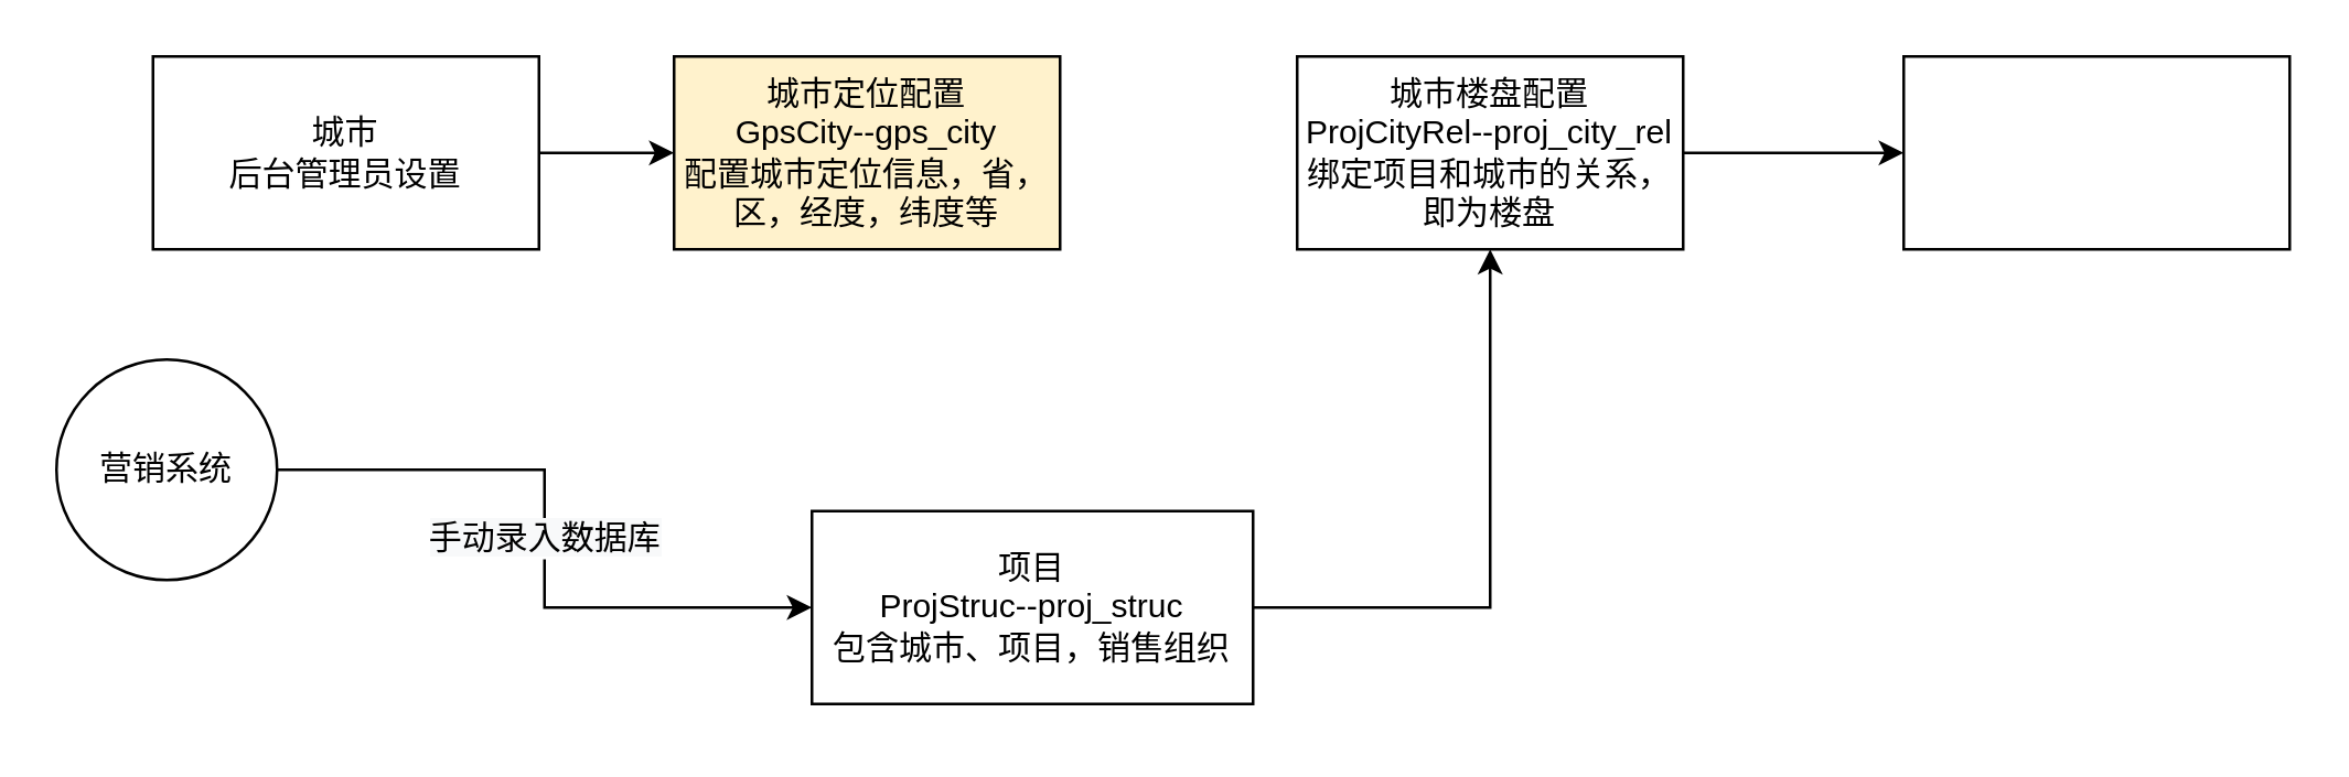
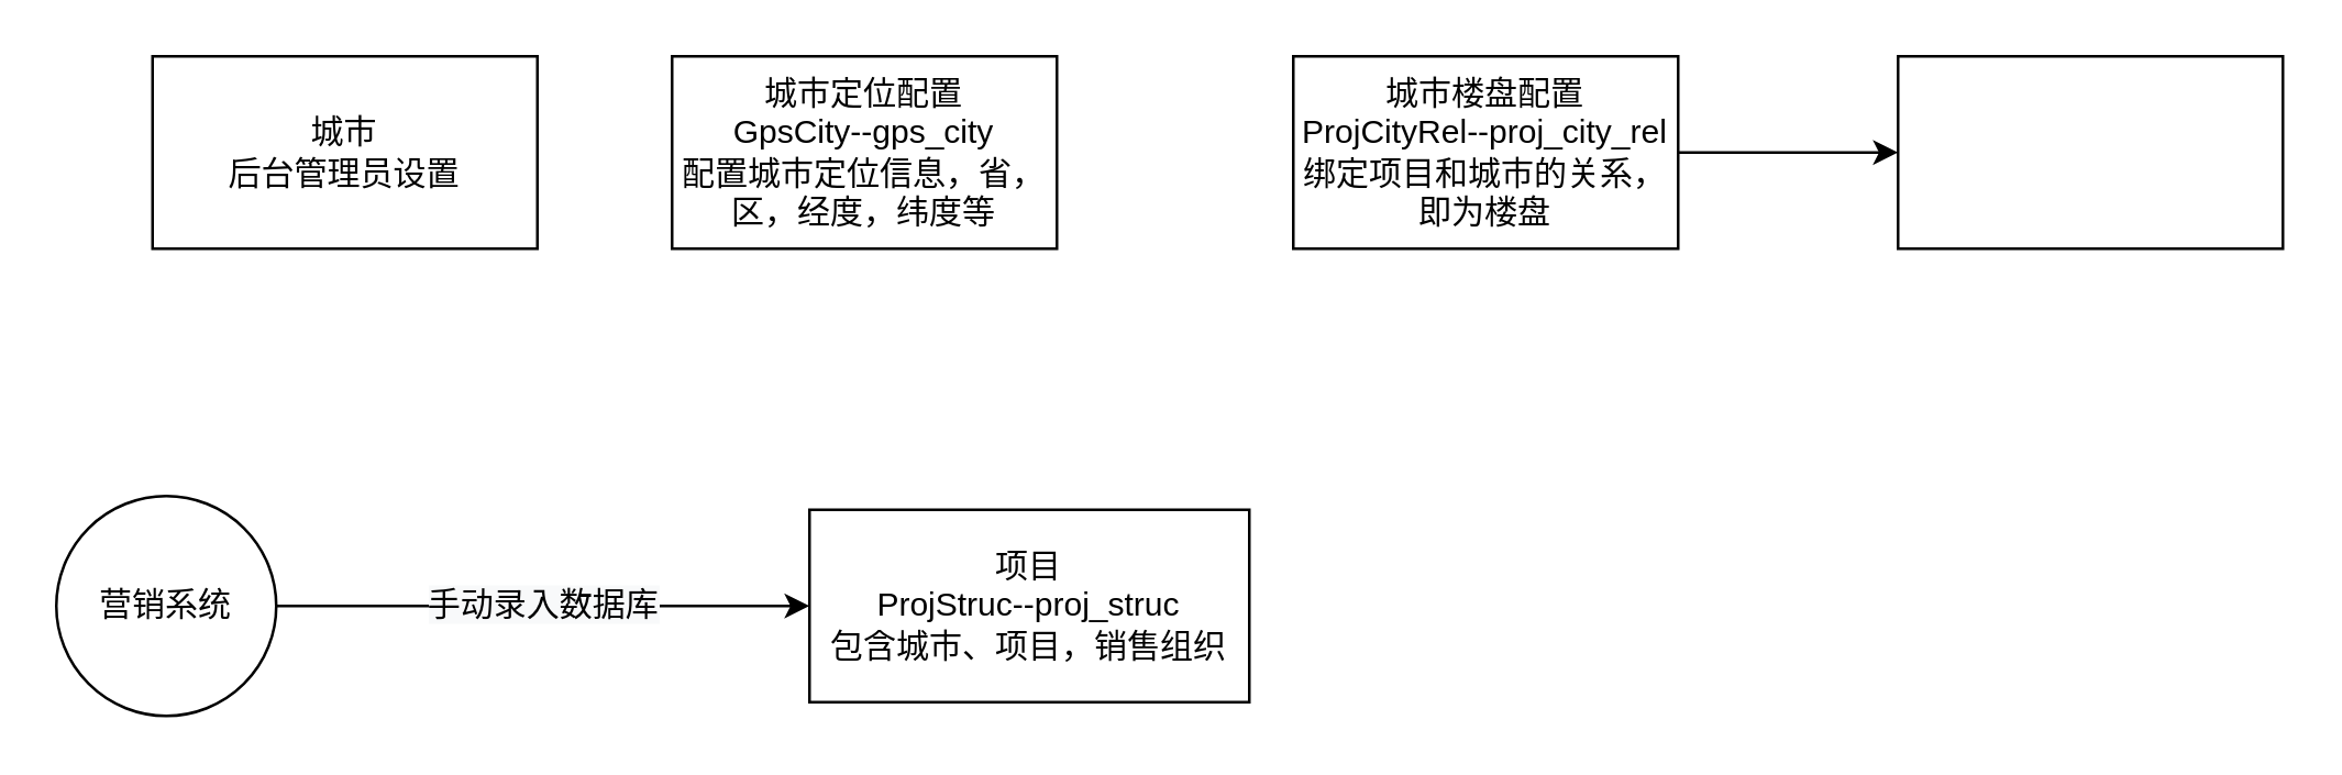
- <mxCell id="4" value="" style="edgeStyle=orthogonalEdgeStyle;rounded=0;orthogonalLoop=1;jettySize=auto;html=1;" edge="1" parent="1" source="5" target="6"><mxGeometry relative="1" as="geometry" /></mxCell>
- <mxCell id="6" value="城市定位配置&lt;br&gt;GpsCity--gps_city&lt;br&gt;配置城市定位信息，省，区，经度，纬度等" style="rounded=0;whiteSpace=wrap;html=1;fillColor=#fff2cc;" vertex="1" parent="1"><mxGeometry x="244" y="20" width="140" height="70" as="geometry" /></mxCell>
+ <mxCell id="6" value="城市定位配置&lt;br&gt;GpsCity--gps_city&lt;br&gt;配置城市定位信息，省，区，经度，纬度等" style="rounded=0;whiteSpace=wrap;html=1;" vertex="1" parent="1"><mxGeometry x="244" y="20" width="140" height="70" as="geometry" /></mxCell>
- <mxCell id="10" value="营销系统" style="ellipse;whiteSpace=wrap;html=1;aspect=fixed;" vertex="1" parent="1"><mxGeometry x="20" y="130" width="80" height="80" as="geometry" /></mxCell>
+ <mxCell id="10" value="营销系统" style="ellipse;whiteSpace=wrap;html=1;aspect=fixed;" vertex="1" parent="1"><mxGeometry x="20" y="180" width="80" height="80" as="geometry" /></mxCell>
- <mxCell id="2" style="edgeStyle=orthogonalEdgeStyle;rounded=0;orthogonalLoop=1;jettySize=auto;html=1;entryX=0.5;entryY=1;entryDx=0;entryDy=0;" edge="1" parent="1" source="3" target="8"><mxGeometry relative="1" as="geometry" /></mxCell>
